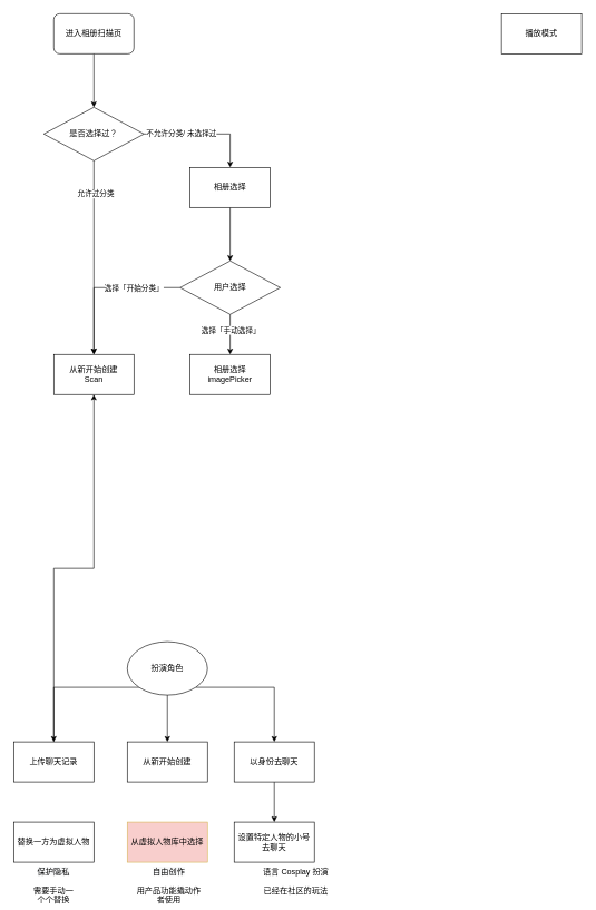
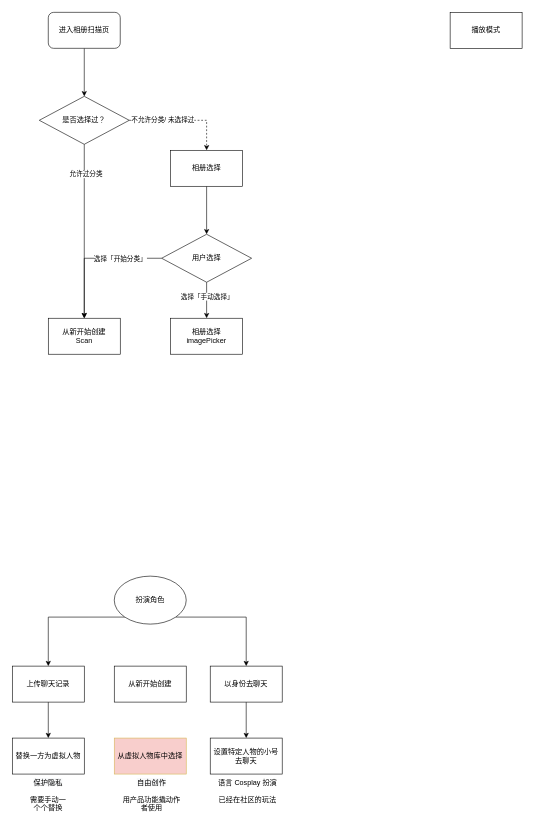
- <mxCell id="4" value="不允许分类/ 未选择过" style="edgeStyle=orthogonalEdgeStyle;rounded=0;orthogonalLoop=1;jettySize=auto;html=1;entryX=0.5;entryY=0;entryDx=0;entryDy=0;" parent="1" source="5" target="16" edge="1"><mxGeometry x="-0.372" relative="1" as="geometry"><mxPoint x="340" y="240" as="targetPoint" /><Array as="points"><mxPoint x="344" y="200" /></Array><mxPoint as="offset" /></mxGeometry></mxCell>
+ <mxCell id="4" value="不允许分类/ 未选择过" style="edgeStyle=orthogonalEdgeStyle;rounded=0;orthogonalLoop=1;jettySize=auto;html=1;entryX=0.5;entryY=0;entryDx=0;entryDy=0;dashed=1;" parent="1" source="5" target="16" edge="1"><mxGeometry x="-0.372" relative="1" as="geometry"><mxPoint x="340" y="240" as="targetPoint" /><Array as="points"><mxPoint x="344" y="200" /></Array><mxPoint as="offset" /></mxGeometry></mxCell>
- <mxCell id="22" style="edgeStyle=orthogonalEdgeStyle;rounded=0;orthogonalLoop=1;jettySize=auto;html=1;" parent="1" source="23" target="7" edge="1"><mxGeometry relative="1" as="geometry" /></mxCell>
+ <mxCell id="22" style="edgeStyle=orthogonalEdgeStyle;rounded=0;orthogonalLoop=1;jettySize=auto;html=1;" parent="1" source="23" target="29" edge="1"><mxGeometry relative="1" as="geometry" /></mxCell>
- <mxCell id="25" style="edgeStyle=orthogonalEdgeStyle;rounded=0;orthogonalLoop=1;jettySize=auto;html=1;" parent="1" source="27" target="17" edge="1"><mxGeometry relative="1" as="geometry" /></mxCell>
- <mxCell id="31" value="语言 Cosplay 扮演&lt;br&gt;&lt;br&gt;已经在社区的玩法" style="text;whiteSpace=wrap;html=1;align=center;verticalAlign=middle;" parent="1" vertex="1"><mxGeometry x="385" y="1303" width="115" height="30" as="geometry" /></mxCell>
+ <mxCell id="31" value="语言 Cosplay 扮演&lt;br&gt;&lt;br&gt;已经在社区的玩法" style="text;whiteSpace=wrap;html=1;align=center;verticalAlign=middle;" parent="1" vertex="1"><mxGeometry x="355" y="1303" width="115" height="30" as="geometry" /></mxCell>
